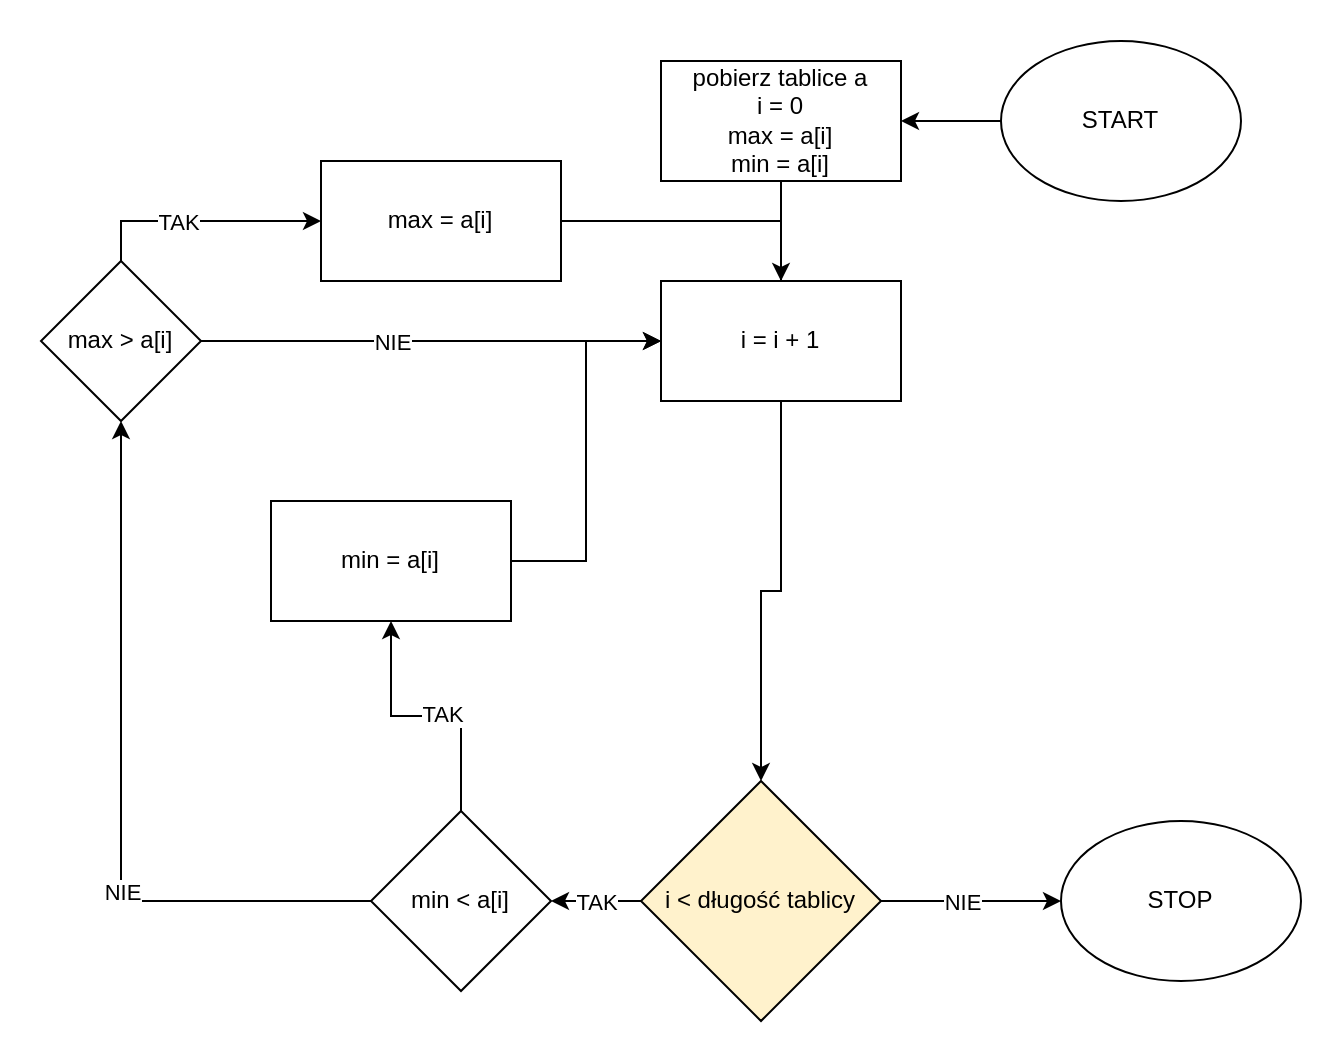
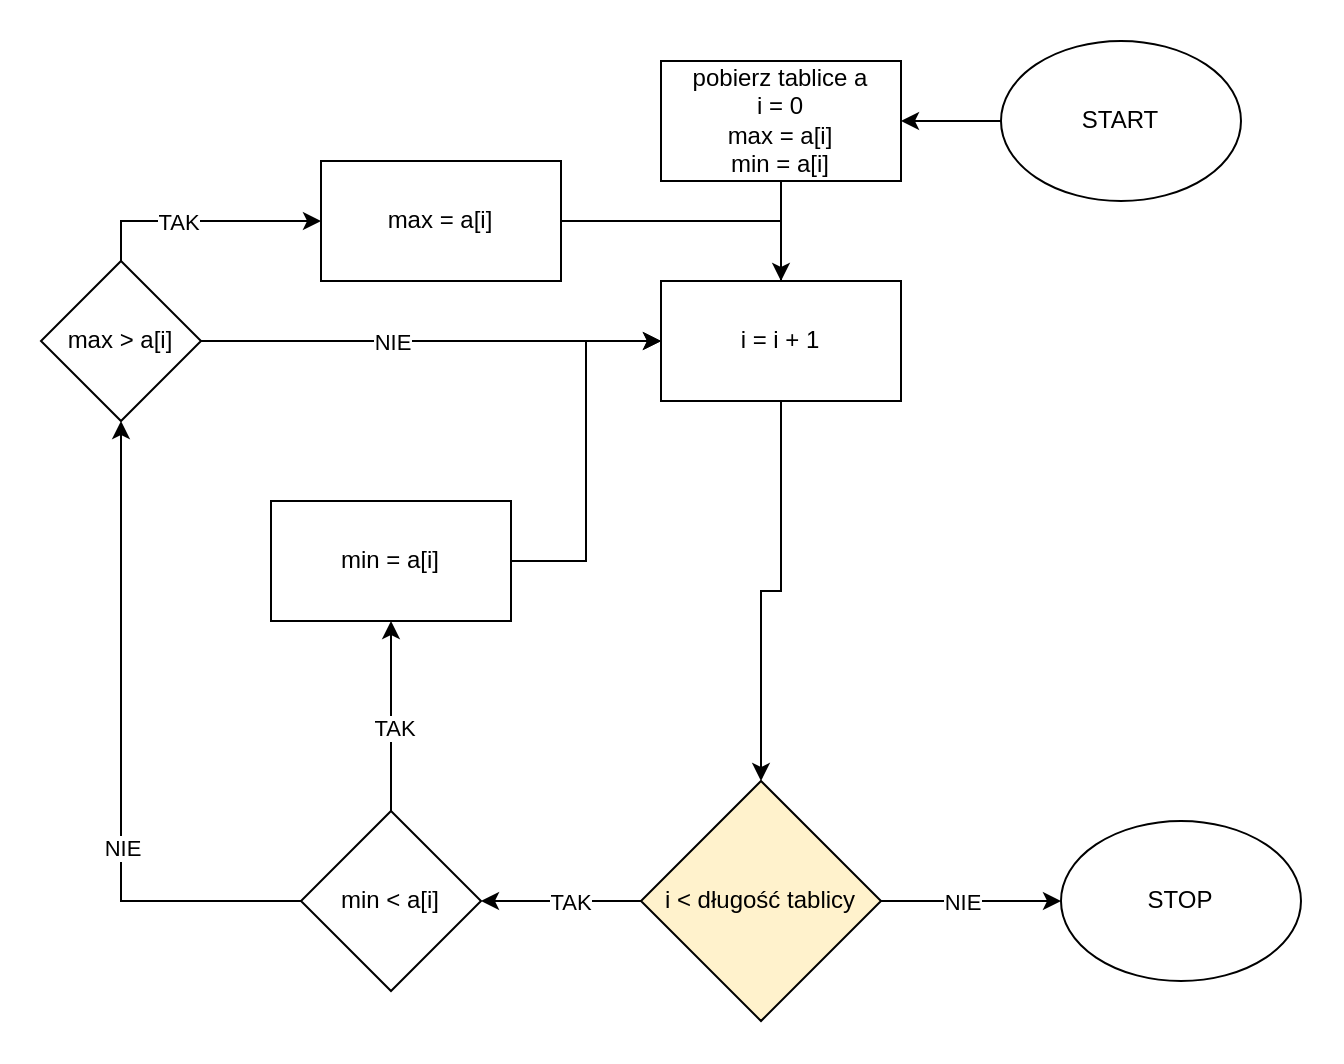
- <mxCell id="25" value="min &amp;lt; a[i]" style="rhombus;whiteSpace=wrap;html=1;" vertex="1" parent="1"><mxGeometry x="185" y="405" width="90" height="90" as="geometry" /></mxCell>
+ <mxCell id="25" value="min &amp;lt; a[i]" style="rhombus;whiteSpace=wrap;html=1;" vertex="1" parent="1"><mxGeometry x="150" y="405" width="90" height="90" as="geometry" /></mxCell>
